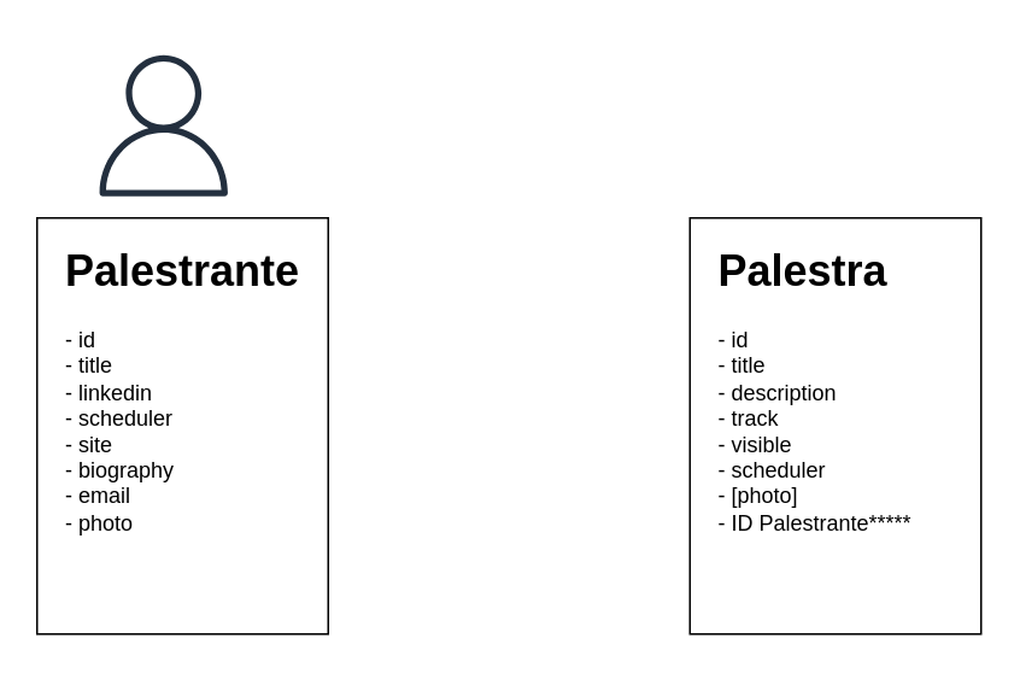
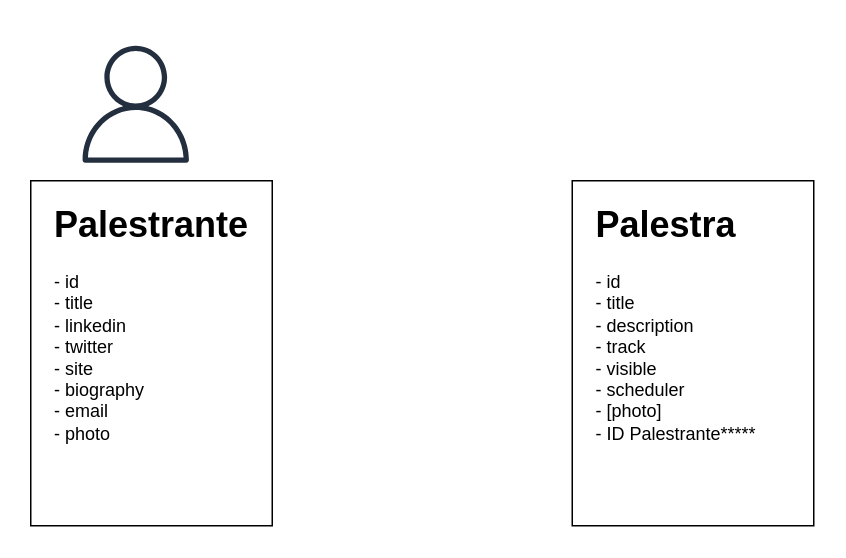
- <mxCell id="4" value="&lt;h1&gt;Palestrante&lt;/h1&gt;&lt;div&gt;- id&lt;/div&gt;&lt;div&gt;- title&lt;/div&gt;&lt;div&gt;- linkedin&lt;br&gt;- scheduler&lt;/div&gt;&lt;div&gt;- site&lt;/div&gt;&lt;div&gt;- biography&lt;/div&gt;&lt;div&gt;- email&lt;/div&gt;&lt;div&gt;- photo&lt;/div&gt;&lt;div&gt;&lt;br&gt;&lt;/div&gt;" style="text;html=1;strokeColor=none;fillColor=none;spacing=5;spacingTop=-20;whiteSpace=wrap;overflow=hidden;rounded=0;" parent="1" vertex="1"><mxGeometry x="30.5" y="130" width="140" height="180" as="geometry" /></mxCell>
+ <mxCell id="4" value="&lt;h1&gt;Palestrante&lt;/h1&gt;&lt;div&gt;- id&lt;/div&gt;&lt;div&gt;- title&lt;/div&gt;&lt;div&gt;- linkedin&lt;br&gt;- twitter&lt;/div&gt;&lt;div&gt;- site&lt;/div&gt;&lt;div&gt;- biography&lt;/div&gt;&lt;div&gt;- email&lt;/div&gt;&lt;div&gt;- photo&lt;/div&gt;&lt;div&gt;&lt;br&gt;&lt;/div&gt;" style="text;html=1;strokeColor=none;fillColor=none;spacing=5;spacingTop=-20;whiteSpace=wrap;overflow=hidden;rounded=0;" parent="1" vertex="1"><mxGeometry x="30.5" y="130" width="140" height="180" as="geometry" /></mxCell>
